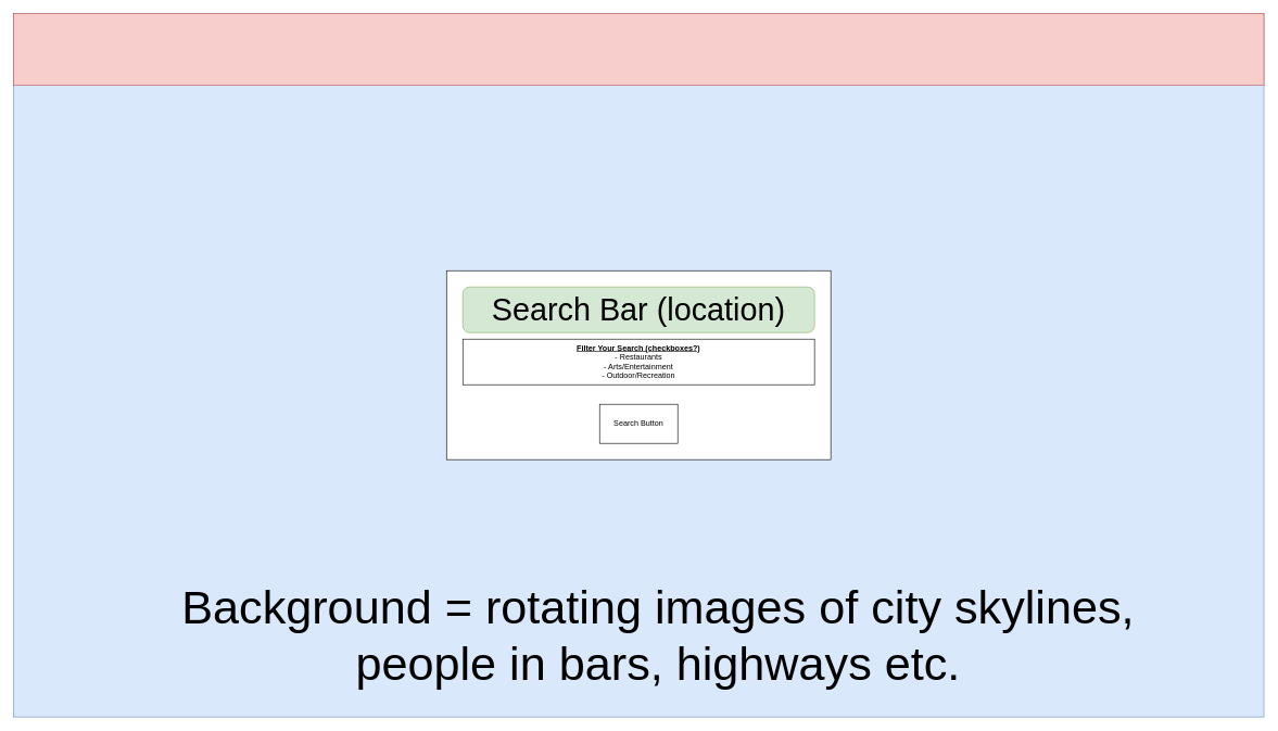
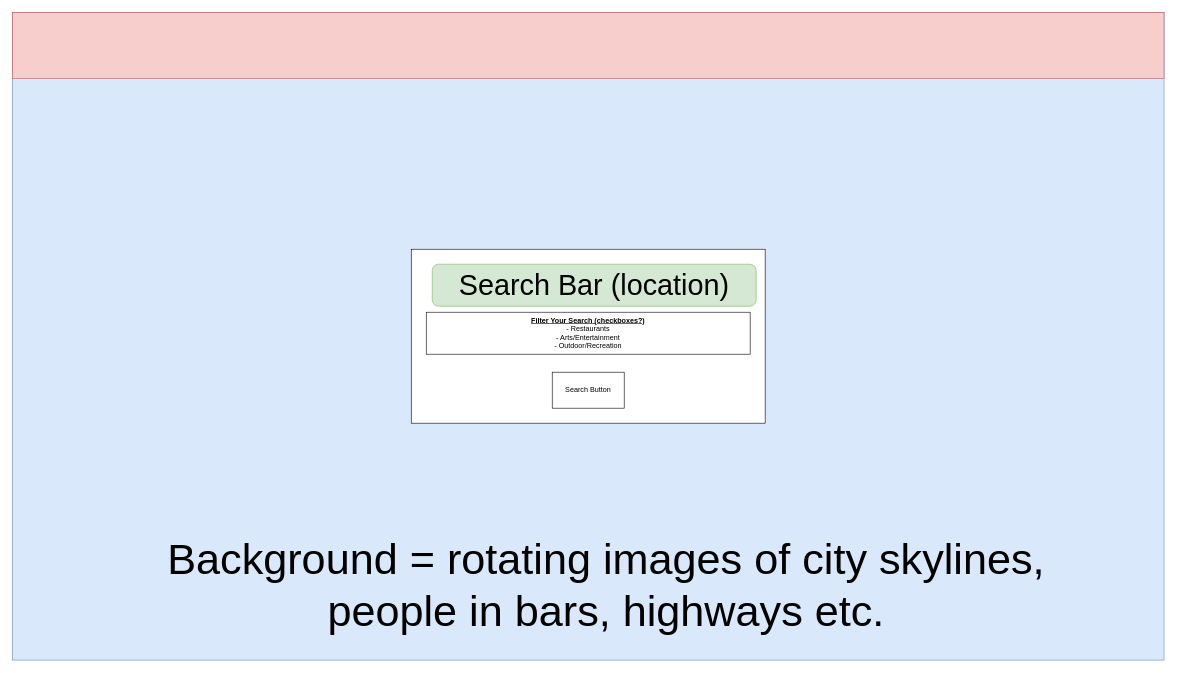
- <mxCell id="4" value="&lt;font style=&quot;font-size: 48px&quot;&gt;Search Bar (location)&lt;/font&gt;" style="rounded=1;whiteSpace=wrap;html=1;fillColor=#d5e8d4;strokeColor=#82b366;" vertex="1" parent="1"><mxGeometry x="710" y="440" width="540" height="70" as="geometry" /></mxCell>
+ <mxCell id="4" value="&lt;font style=&quot;font-size: 48px&quot;&gt;Search Bar (location)&lt;/font&gt;" style="rounded=1;whiteSpace=wrap;html=1;fillColor=#d5e8d4;strokeColor=#82b366;" vertex="1" parent="1"><mxGeometry x="720" y="440" width="540" height="70" as="geometry" /></mxCell>
